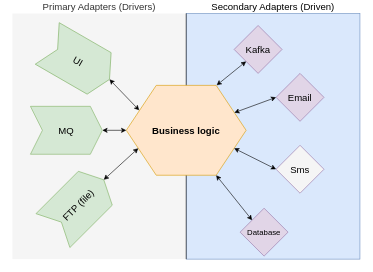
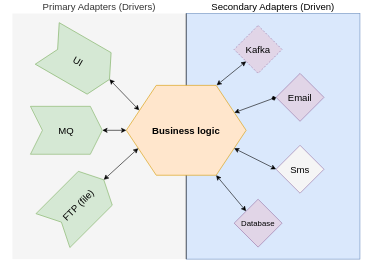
- <mxCell id="9" value="Kafka" style="rhombus;whiteSpace=wrap;html=1;fontSize=16;fillColor=#e1d5e7;strokeColor=#9673a6;" parent="1" vertex="1"><mxGeometry x="390" y="40" width="80" height="80" as="geometry" /></mxCell>
+ <mxCell id="9" value="Kafka" style="rhombus;whiteSpace=wrap;html=1;fontSize=16;fillColor=#e1d5e7;strokeColor=#9673a6;dashed=1;" parent="1" vertex="1"><mxGeometry x="390" y="40" width="80" height="80" as="geometry" /></mxCell>
- <mxCell id="15" value="" style="endArrow=classic;startArrow=classic;html=1;strokeColor=#000000;entryX=0;entryY=0.5;entryDx=0;entryDy=0;" edge="1" parent="1" source="5" target="10"><mxGeometry width="50" height="50" relative="1" as="geometry"><mxPoint x="390" y="210" as="sourcePoint" /><mxPoint x="440" y="160" as="targetPoint" /></mxGeometry></mxCell>
+ <mxCell id="15" value="" style="endArrow=diamond;startArrow=classic;html=1;strokeColor=#000000;entryX=0;entryY=0.5;entryDx=0;entryDy=0;" edge="1" parent="1" source="5" target="10"><mxGeometry width="50" height="50" relative="1" as="geometry"><mxPoint x="390" y="210" as="sourcePoint" /><mxPoint x="440" y="160" as="targetPoint" /></mxGeometry></mxCell>
- <mxCell id="12" value="&lt;font style=&quot;font-size: 13px&quot;&gt;Database&lt;/font&gt;" style="rhombus;whiteSpace=wrap;html=1;fontSize=16;fillColor=#e1d5e7;strokeColor=#9673a6;" parent="1" vertex="1"><mxGeometry x="400" y="345" width="80" height="80" as="geometry" /></mxCell>
+ <mxCell id="12" value="&lt;font style=&quot;font-size: 13px&quot;&gt;Database&lt;/font&gt;" style="rhombus;whiteSpace=wrap;html=1;fontSize=16;fillColor=#e1d5e7;strokeColor=#9673a6;" parent="1" vertex="1"><mxGeometry x="390" y="330" width="80" height="80" as="geometry" /></mxCell>
